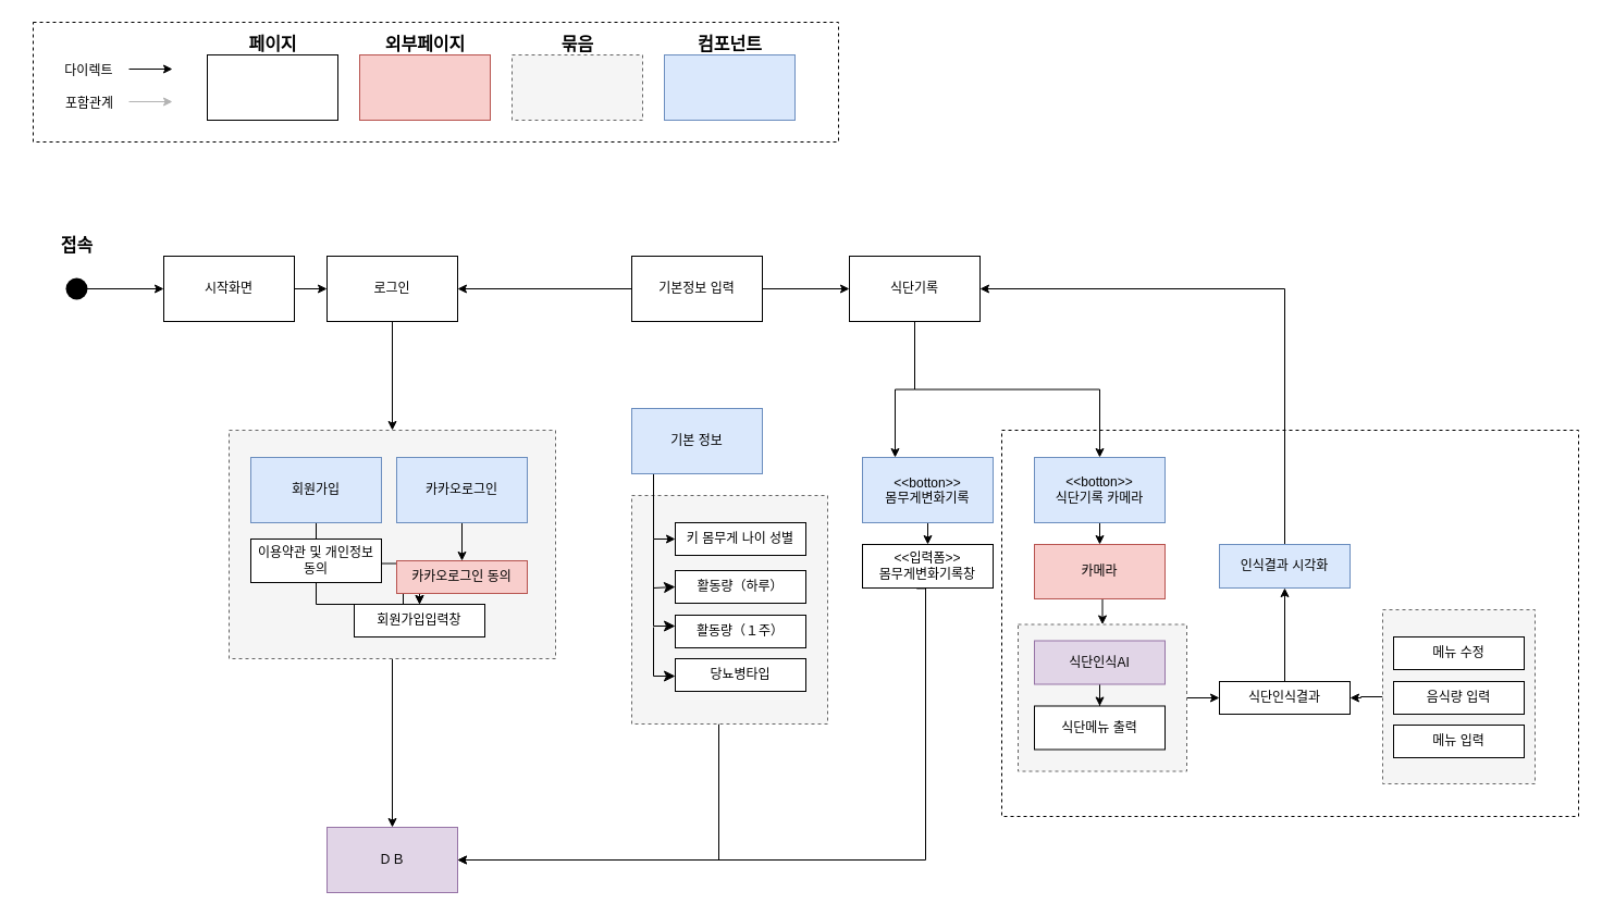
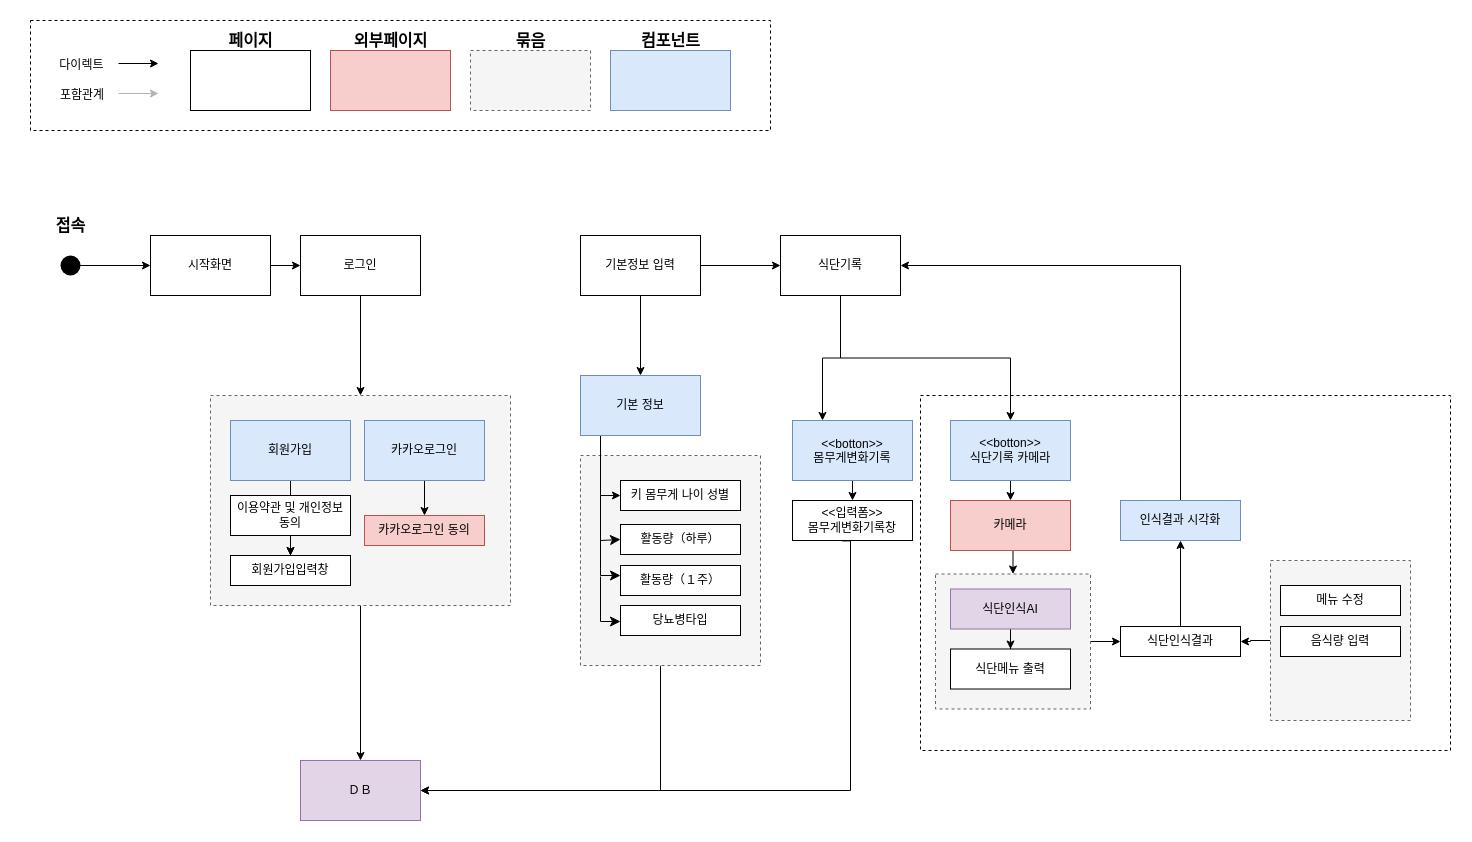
- <mxCell id="36" value="" style="edgeStyle=orthogonalEdgeStyle;rounded=0;orthogonalLoop=1;jettySize=auto;html=1;" edge="1" parent="1" source="38" target="27"><mxGeometry relative="1" as="geometry" /></mxCell>
+ <mxCell id="36" value="" style="edgeStyle=orthogonalEdgeStyle;rounded=0;orthogonalLoop=1;jettySize=auto;html=1;" edge="1" parent="1" source="38" target="40"><mxGeometry relative="1" as="geometry" /></mxCell>
- <mxCell id="34" value="회원가입입력창" style="rounded=0;whiteSpace=wrap;html=1;" vertex="1" parent="1"><mxGeometry x="325" y="555" width="120" height="30" as="geometry" /></mxCell>
+ <mxCell id="34" value="회원가입입력창" style="rounded=0;whiteSpace=wrap;html=1;" vertex="1" parent="1"><mxGeometry x="230" y="555" width="120" height="30" as="geometry" /></mxCell>
- <mxCell id="69" value="메뉴 입력" style="whiteSpace=wrap;html=1;rounded=0;" vertex="1" parent="1"><mxGeometry x="1280" y="666" width="120" height="30" as="geometry" /></mxCell>
